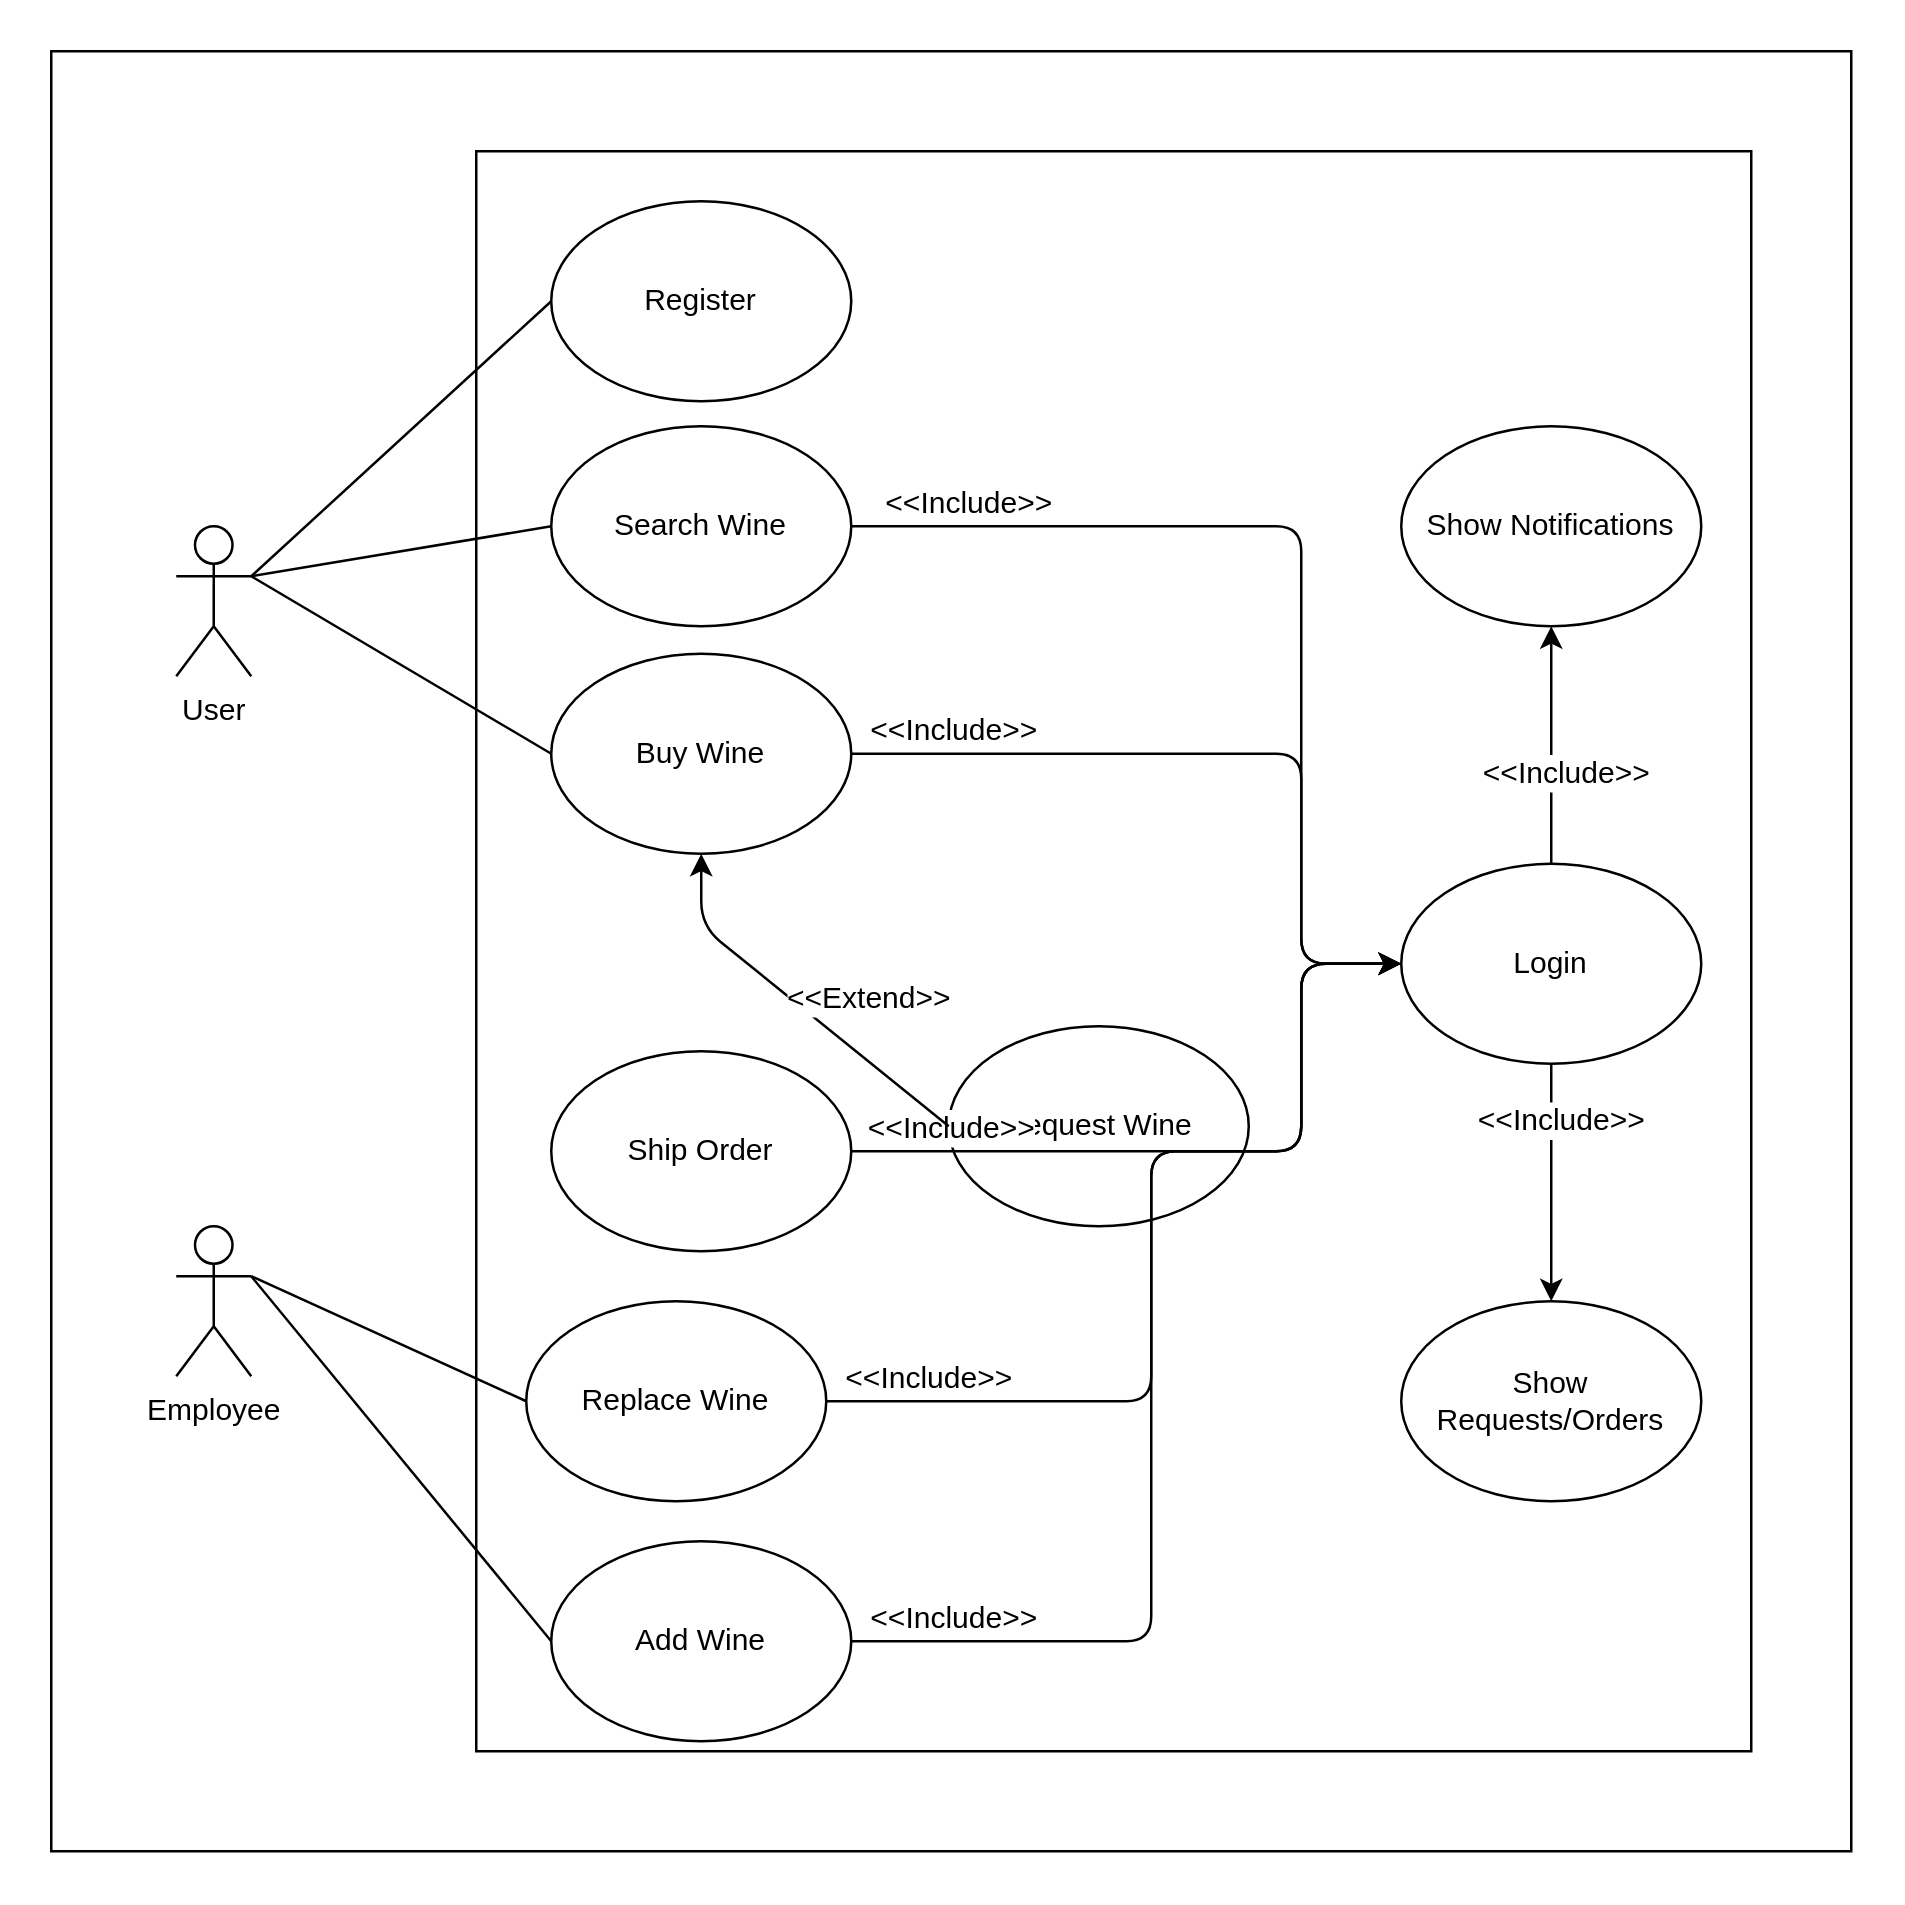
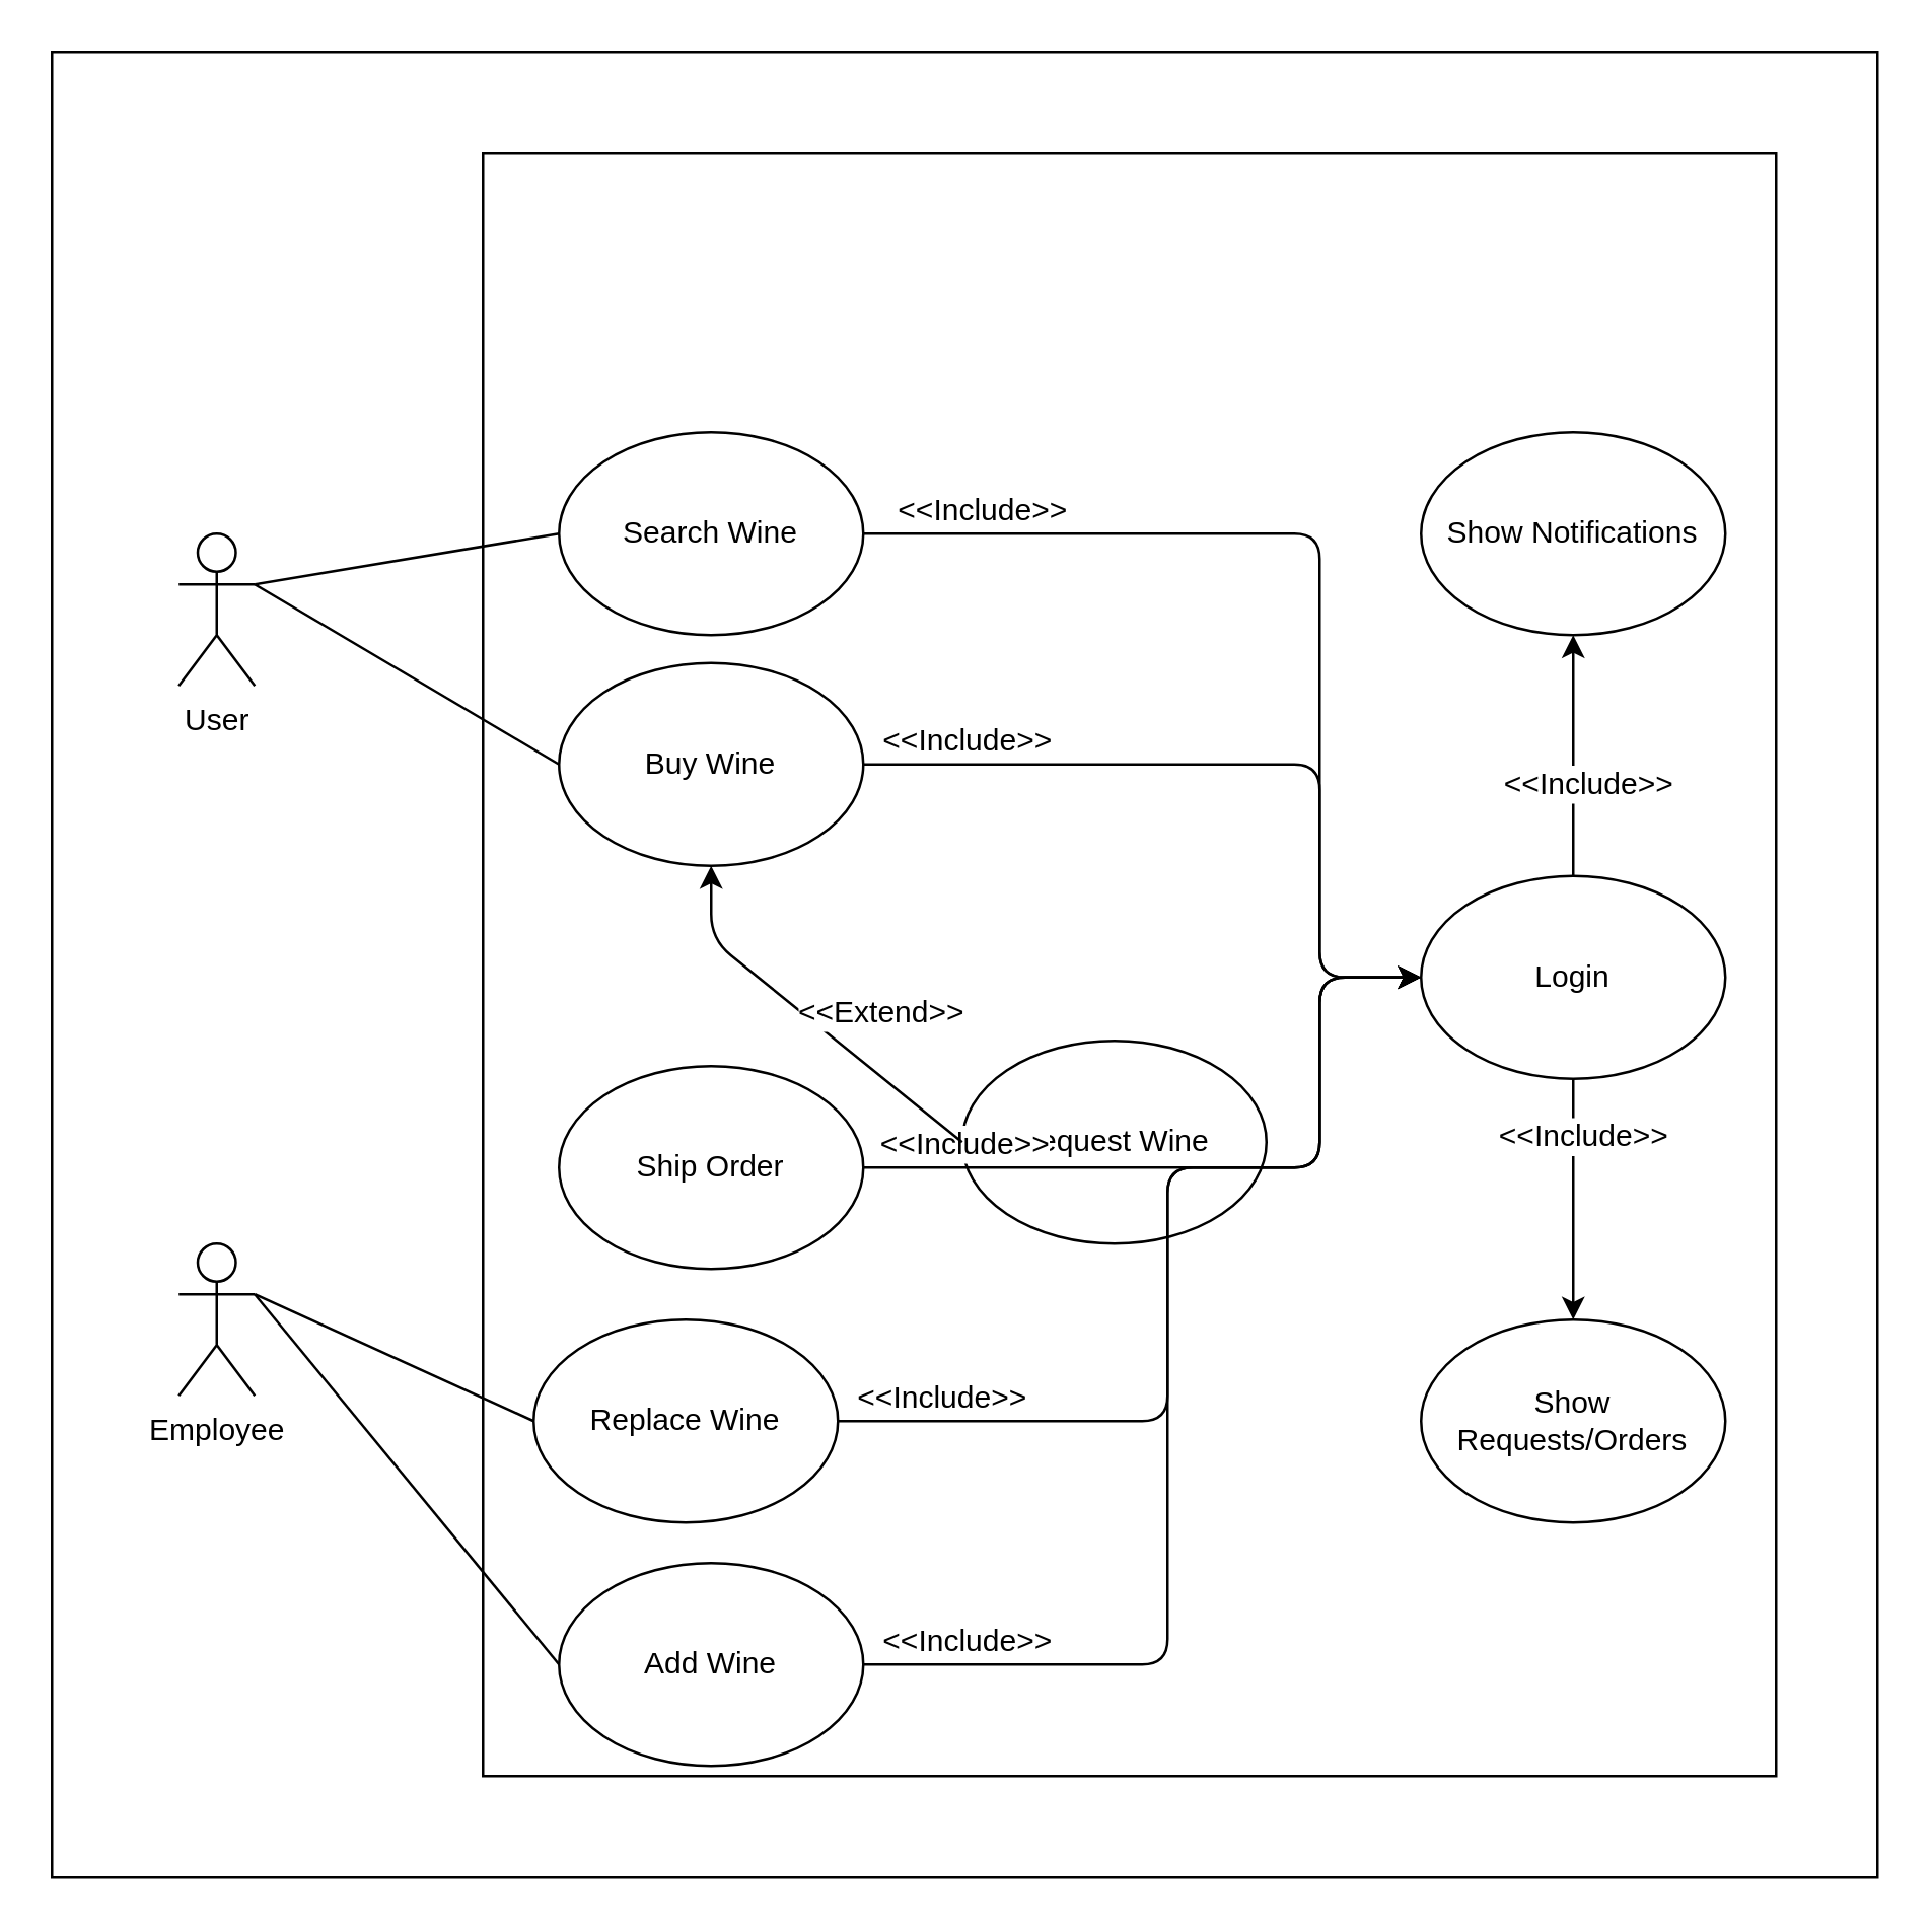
- <mxCell id="9" value="Register" style="ellipse;whiteSpace=wrap;html=1;" parent="1" vertex="1"><mxGeometry x="220" y="80" width="120" height="80" as="geometry" /></mxCell>
- <mxCell id="13" value="" style="endArrow=none;html=1;entryX=0;entryY=0.5;entryDx=0;entryDy=0;exitX=1;exitY=0.333;exitDx=0;exitDy=0;exitPerimeter=0;" parent="1" source="4" target="9" edge="1"><mxGeometry width="50" height="50" relative="1" as="geometry"><mxPoint x="20" y="630" as="sourcePoint" /><mxPoint x="70" y="580" as="targetPoint" /></mxGeometry></mxCell>
